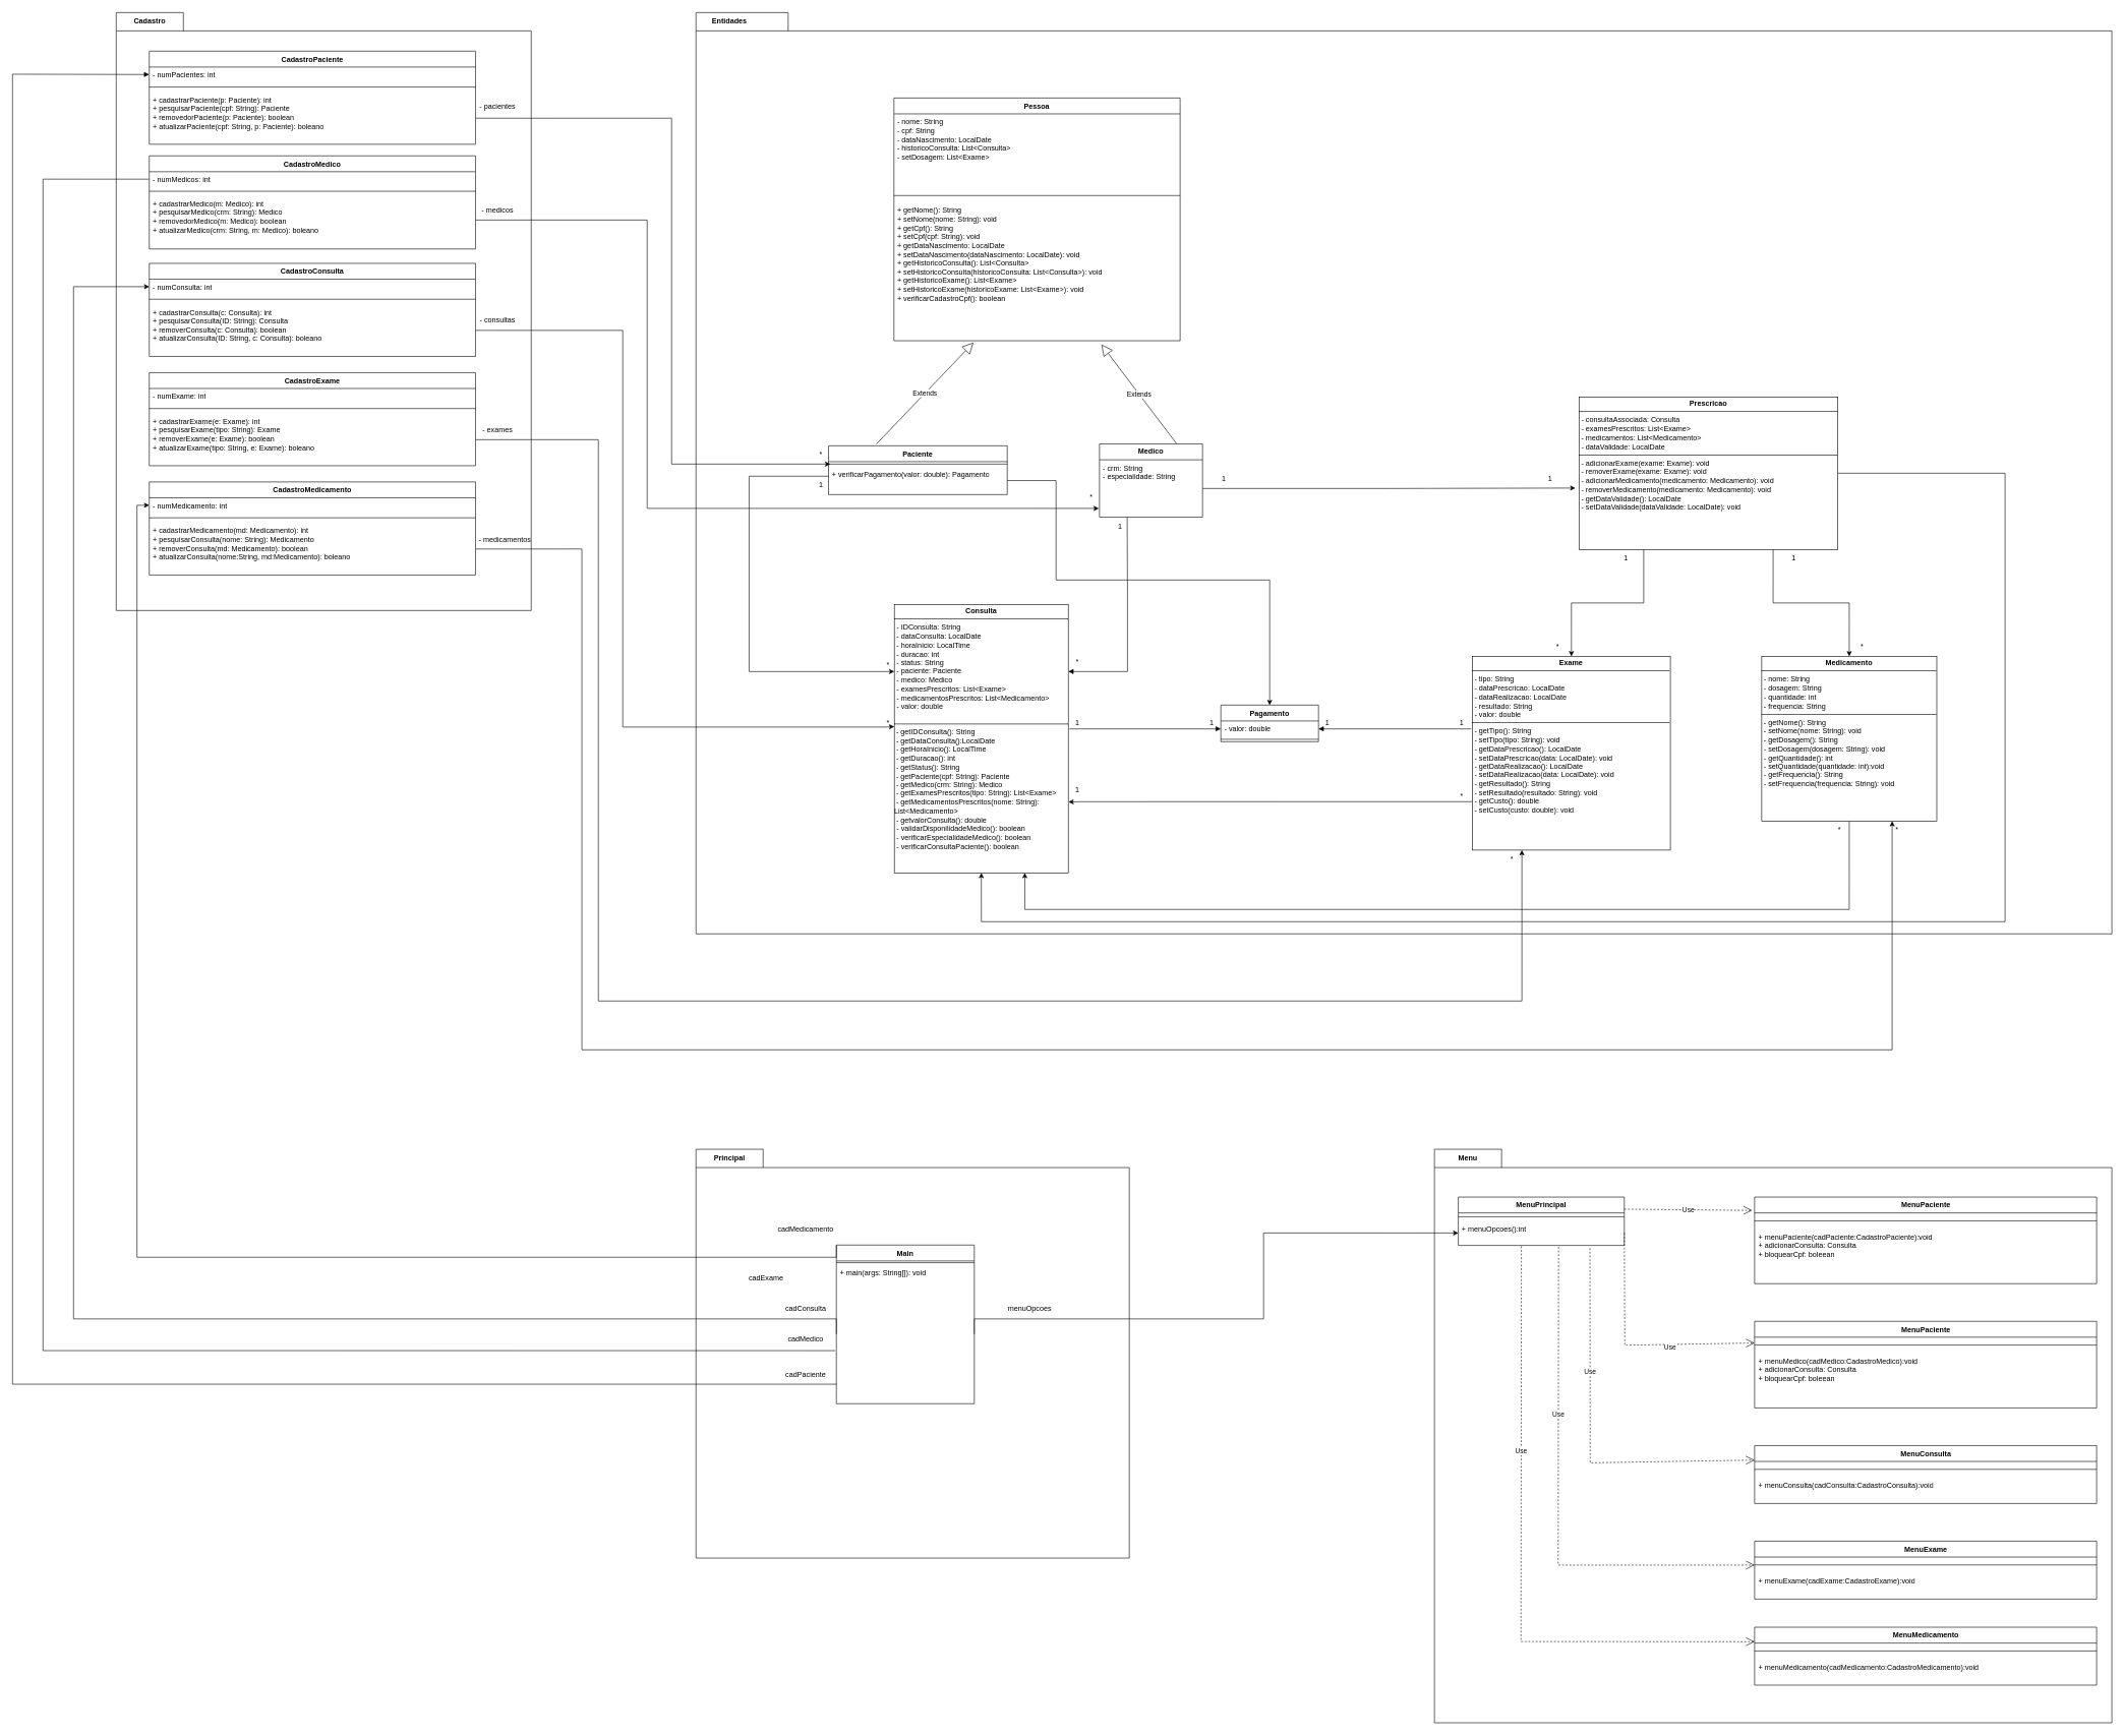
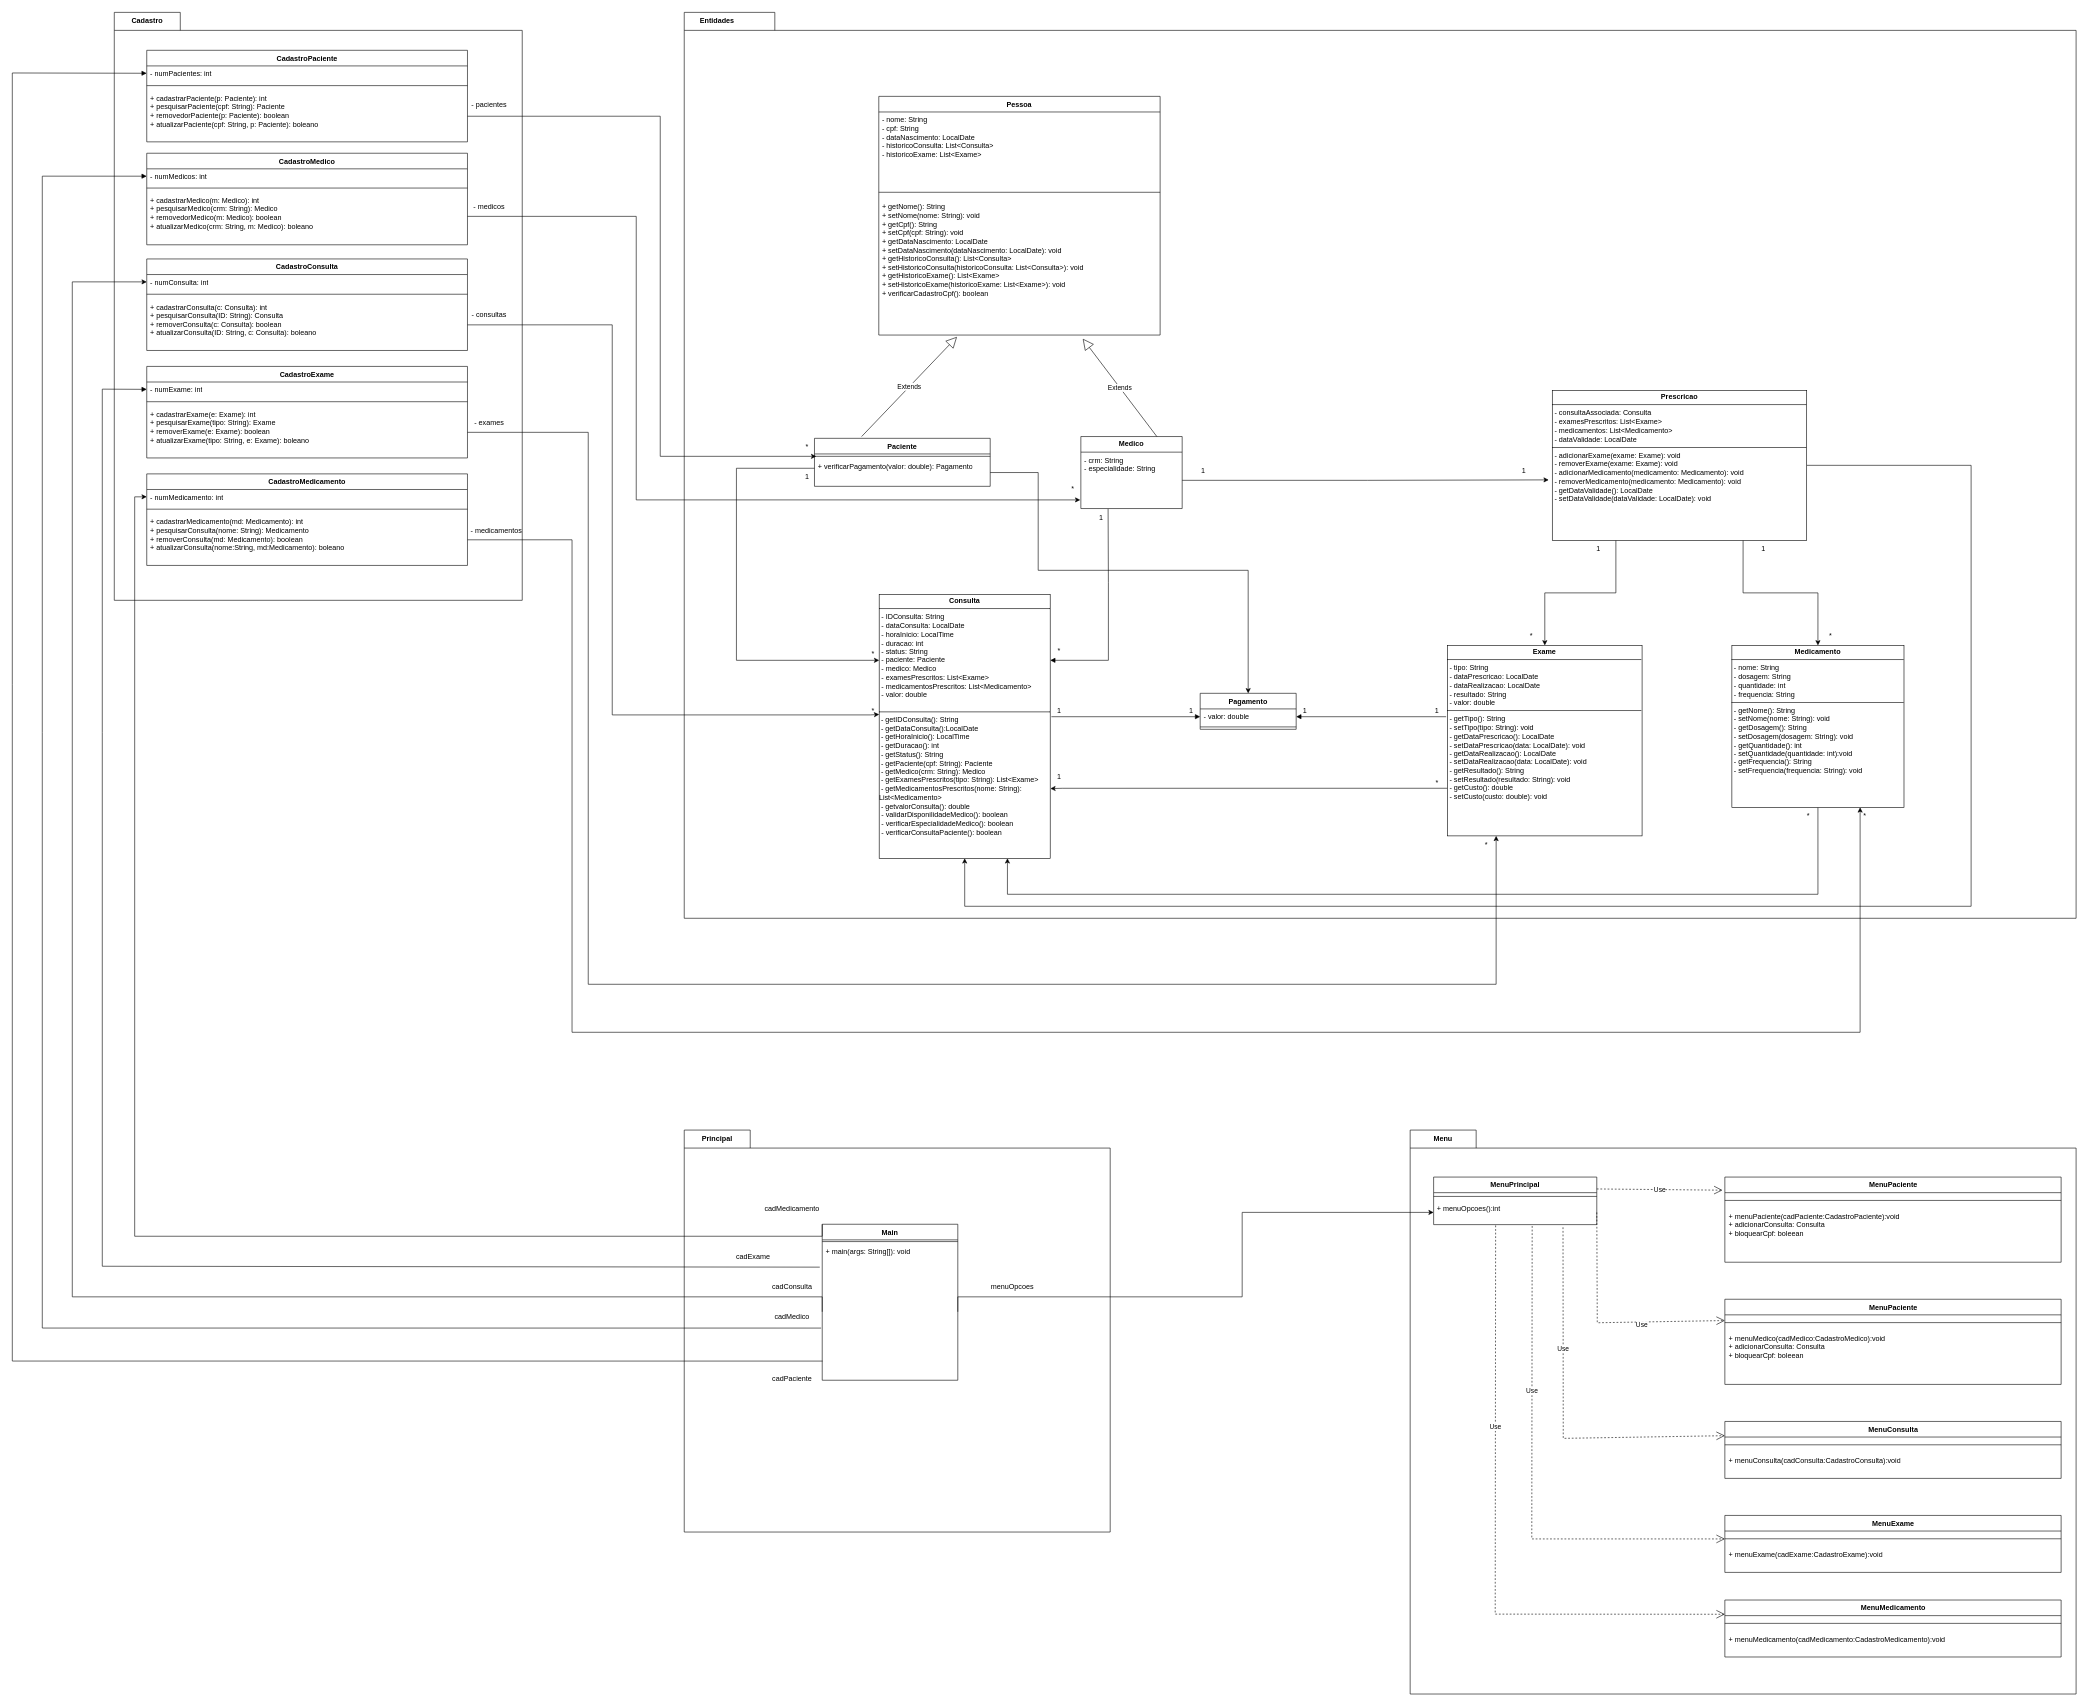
- <mxCell id="32" value="&lt;div&gt;&lt;font style=&quot;vertical-align: inherit;&quot;&gt;&lt;font style=&quot;vertical-align: inherit;&quot;&gt;&lt;font style=&quot;vertical-align: inherit;&quot;&gt;&lt;font style=&quot;vertical-align: inherit;&quot;&gt;&lt;font style=&quot;vertical-align: inherit;&quot;&gt;&lt;font style=&quot;vertical-align: inherit;&quot;&gt;&lt;font style=&quot;vertical-align: inherit;&quot;&gt;&lt;font style=&quot;vertical-align: inherit;&quot;&gt;- nome: String&lt;/font&gt;&lt;/font&gt;&lt;/font&gt;&lt;/font&gt;&lt;/font&gt;&lt;/font&gt;&lt;/font&gt;&lt;/font&gt;&lt;/div&gt;&lt;div&gt;&lt;font style=&quot;vertical-align: inherit;&quot;&gt;&lt;font style=&quot;vertical-align: inherit;&quot;&gt;&lt;font style=&quot;vertical-align: inherit;&quot;&gt;&lt;font style=&quot;vertical-align: inherit;&quot;&gt;&lt;font style=&quot;vertical-align: inherit;&quot;&gt;&lt;font style=&quot;vertical-align: inherit;&quot;&gt;&lt;font style=&quot;vertical-align: inherit;&quot;&gt;&lt;font style=&quot;vertical-align: inherit;&quot;&gt;&lt;font style=&quot;vertical-align: inherit;&quot;&gt;&lt;font style=&quot;vertical-align: inherit;&quot;&gt;- cpf: String&lt;/font&gt;&lt;/font&gt;&lt;/font&gt;&lt;/font&gt;&lt;/font&gt;&lt;/font&gt;&lt;/font&gt;&lt;/font&gt;&lt;/font&gt;&lt;/font&gt;&lt;/div&gt;&lt;div&gt;&lt;font style=&quot;vertical-align: inherit;&quot;&gt;&lt;font style=&quot;vertical-align: inherit;&quot;&gt;&lt;font style=&quot;vertical-align: inherit;&quot;&gt;&lt;font style=&quot;vertical-align: inherit;&quot;&gt;&lt;font style=&quot;vertical-align: inherit;&quot;&gt;&lt;font style=&quot;vertical-align: inherit;&quot;&gt;&lt;font style=&quot;vertical-align: inherit;&quot;&gt;&lt;font style=&quot;vertical-align: inherit;&quot;&gt;&lt;font style=&quot;vertical-align: inherit;&quot;&gt;&lt;font style=&quot;vertical-align: inherit;&quot;&gt;- dataNascimento: LocalDate&lt;/font&gt;&lt;/font&gt;&lt;/font&gt;&lt;/font&gt;&lt;/font&gt;&lt;/font&gt;&lt;/font&gt;&lt;/font&gt;&lt;/font&gt;&lt;/font&gt;&lt;/div&gt;&lt;div&gt;&lt;font style=&quot;vertical-align: inherit;&quot;&gt;&lt;font style=&quot;vertical-align: inherit;&quot;&gt;&lt;font style=&quot;vertical-align: inherit;&quot;&gt;&lt;font style=&quot;vertical-align: inherit;&quot;&gt;&lt;font style=&quot;vertical-align: inherit;&quot;&gt;&lt;font style=&quot;vertical-align: inherit;&quot;&gt;&lt;font style=&quot;vertical-align: inherit;&quot;&gt;&lt;font style=&quot;vertical-align: inherit;&quot;&gt;&lt;font style=&quot;vertical-align: inherit;&quot;&gt;&lt;font style=&quot;vertical-align: inherit;&quot;&gt;&lt;font style=&quot;vertical-align: inherit;&quot;&gt;&lt;font style=&quot;vertical-align: inherit;&quot;&gt;- historicoConsulta: List&amp;lt;Consulta&amp;gt;&lt;/font&gt;&lt;/font&gt;&lt;/font&gt;&lt;/font&gt;&lt;/font&gt;&lt;/font&gt;&lt;/font&gt;&lt;/font&gt;&lt;/font&gt;&lt;/font&gt;&lt;/font&gt;&lt;/font&gt;&lt;/div&gt;&lt;div&gt;&lt;font style=&quot;vertical-align: inherit;&quot;&gt;&lt;font style=&quot;vertical-align: inherit;&quot;&gt;- setDosagem: List&amp;lt;Exame&amp;gt;&lt;/font&gt;&lt;/font&gt;&lt;/div&gt;" style="text;strokeColor=none;fillColor=none;align=left;verticalAlign=top;spacingLeft=4;spacingRight=4;overflow=hidden;rotatable=0;points=[[0,0.5],[1,0.5]];portConstraint=eastwest;whiteSpace=wrap;html=1;" parent="31" vertex="1"><mxGeometry y="26" width="468.939" height="123.072" as="geometry" /></mxCell>
+ <mxCell id="32" value="&lt;div&gt;&lt;font style=&quot;vertical-align: inherit;&quot;&gt;&lt;font style=&quot;vertical-align: inherit;&quot;&gt;&lt;font style=&quot;vertical-align: inherit;&quot;&gt;&lt;font style=&quot;vertical-align: inherit;&quot;&gt;&lt;font style=&quot;vertical-align: inherit;&quot;&gt;&lt;font style=&quot;vertical-align: inherit;&quot;&gt;&lt;font style=&quot;vertical-align: inherit;&quot;&gt;&lt;font style=&quot;vertical-align: inherit;&quot;&gt;- nome: String&lt;/font&gt;&lt;/font&gt;&lt;/font&gt;&lt;/font&gt;&lt;/font&gt;&lt;/font&gt;&lt;/font&gt;&lt;/font&gt;&lt;/div&gt;&lt;div&gt;&lt;font style=&quot;vertical-align: inherit;&quot;&gt;&lt;font style=&quot;vertical-align: inherit;&quot;&gt;&lt;font style=&quot;vertical-align: inherit;&quot;&gt;&lt;font style=&quot;vertical-align: inherit;&quot;&gt;&lt;font style=&quot;vertical-align: inherit;&quot;&gt;&lt;font style=&quot;vertical-align: inherit;&quot;&gt;&lt;font style=&quot;vertical-align: inherit;&quot;&gt;&lt;font style=&quot;vertical-align: inherit;&quot;&gt;&lt;font style=&quot;vertical-align: inherit;&quot;&gt;&lt;font style=&quot;vertical-align: inherit;&quot;&gt;- cpf: String&lt;/font&gt;&lt;/font&gt;&lt;/font&gt;&lt;/font&gt;&lt;/font&gt;&lt;/font&gt;&lt;/font&gt;&lt;/font&gt;&lt;/font&gt;&lt;/font&gt;&lt;/div&gt;&lt;div&gt;&lt;font style=&quot;vertical-align: inherit;&quot;&gt;&lt;font style=&quot;vertical-align: inherit;&quot;&gt;&lt;font style=&quot;vertical-align: inherit;&quot;&gt;&lt;font style=&quot;vertical-align: inherit;&quot;&gt;&lt;font style=&quot;vertical-align: inherit;&quot;&gt;&lt;font style=&quot;vertical-align: inherit;&quot;&gt;&lt;font style=&quot;vertical-align: inherit;&quot;&gt;&lt;font style=&quot;vertical-align: inherit;&quot;&gt;&lt;font style=&quot;vertical-align: inherit;&quot;&gt;&lt;font style=&quot;vertical-align: inherit;&quot;&gt;- dataNascimento: LocalDate&lt;/font&gt;&lt;/font&gt;&lt;/font&gt;&lt;/font&gt;&lt;/font&gt;&lt;/font&gt;&lt;/font&gt;&lt;/font&gt;&lt;/font&gt;&lt;/font&gt;&lt;/div&gt;&lt;div&gt;&lt;font style=&quot;vertical-align: inherit;&quot;&gt;&lt;font style=&quot;vertical-align: inherit;&quot;&gt;&lt;font style=&quot;vertical-align: inherit;&quot;&gt;&lt;font style=&quot;vertical-align: inherit;&quot;&gt;&lt;font style=&quot;vertical-align: inherit;&quot;&gt;&lt;font style=&quot;vertical-align: inherit;&quot;&gt;&lt;font style=&quot;vertical-align: inherit;&quot;&gt;&lt;font style=&quot;vertical-align: inherit;&quot;&gt;&lt;font style=&quot;vertical-align: inherit;&quot;&gt;&lt;font style=&quot;vertical-align: inherit;&quot;&gt;&lt;font style=&quot;vertical-align: inherit;&quot;&gt;&lt;font style=&quot;vertical-align: inherit;&quot;&gt;- historicoConsulta: List&amp;lt;Consulta&amp;gt;&lt;/font&gt;&lt;/font&gt;&lt;/font&gt;&lt;/font&gt;&lt;/font&gt;&lt;/font&gt;&lt;/font&gt;&lt;/font&gt;&lt;/font&gt;&lt;/font&gt;&lt;/font&gt;&lt;/font&gt;&lt;/div&gt;&lt;div&gt;&lt;font style=&quot;vertical-align: inherit;&quot;&gt;&lt;font style=&quot;vertical-align: inherit;&quot;&gt;- historicoExame: List&amp;lt;Exame&amp;gt;&lt;/font&gt;&lt;/font&gt;&lt;/div&gt;" style="text;strokeColor=none;fillColor=none;align=left;verticalAlign=top;spacingLeft=4;spacingRight=4;overflow=hidden;rotatable=0;points=[[0,0.5],[1,0.5]];portConstraint=eastwest;whiteSpace=wrap;html=1;" parent="31" vertex="1"><mxGeometry y="26" width="468.939" height="123.072" as="geometry" /></mxCell>
- <mxCell id="127" value="" style="html=1;verticalAlign=bottom;endArrow=none;curved=0;rounded=0;exitX=-0.008;exitY=0.619;exitDx=0;exitDy=0;exitPerimeter=0;entryX=0;entryY=0.5;entryDx=0;entryDy=0;" edge="1" parent="1" source="116" target="9"><mxGeometry width="80" relative="1" as="geometry"><mxPoint x="1010" y="2160" as="sourcePoint" /><mxPoint x="1090" y="2160" as="targetPoint" /><Array as="points"><mxPoint x="70" y="2213" /><mxPoint x="70" y="1220" /><mxPoint x="70" y="293" /></Array></mxGeometry></mxCell>
+ <mxCell id="127" value="" style="html=1;verticalAlign=bottom;endArrow=block;curved=0;rounded=0;exitX=-0.008;exitY=0.619;exitDx=0;exitDy=0;exitPerimeter=0;entryX=0;entryY=0.5;entryDx=0;entryDy=0;" edge="1" parent="1" source="116" target="9"><mxGeometry width="80" relative="1" as="geometry"><mxPoint x="1010" y="2160" as="sourcePoint" /><mxPoint x="1090" y="2160" as="targetPoint" /><Array as="points"><mxPoint x="70" y="2213" /><mxPoint x="70" y="1220" /><mxPoint x="70" y="293" /></Array></mxGeometry></mxCell>
+ <mxCell id="125" value="" style="html=1;verticalAlign=bottom;endArrow=block;curved=0;rounded=0;entryX=0;entryY=0.5;entryDx=0;entryDy=0;exitX=-0.018;exitY=0.174;exitDx=0;exitDy=0;exitPerimeter=0;" edge="1" parent="1" source="116" target="17"><mxGeometry width="80" relative="1" as="geometry"><mxPoint x="1370" y="2090" as="sourcePoint" /><mxPoint x="790" y="2160" as="targetPoint" /><Array as="points"><mxPoint x="170" y="2110" /><mxPoint x="170" y="1220" /><mxPoint x="170" y="648" /></Array></mxGeometry></mxCell>
- <mxCell id="122" value="cadPaciente" style="text;html=1;align=center;verticalAlign=middle;whiteSpace=wrap;rounded=0;" vertex="1" parent="112"><mxGeometry x="150" y="355" width="60" height="30" as="geometry" /></mxCell>
+ <mxCell id="122" value="cadPaciente" style="text;html=1;align=center;verticalAlign=middle;whiteSpace=wrap;rounded=0;" vertex="1" parent="112"><mxGeometry x="150" y="400" width="60" height="30" as="geometry" /></mxCell>
